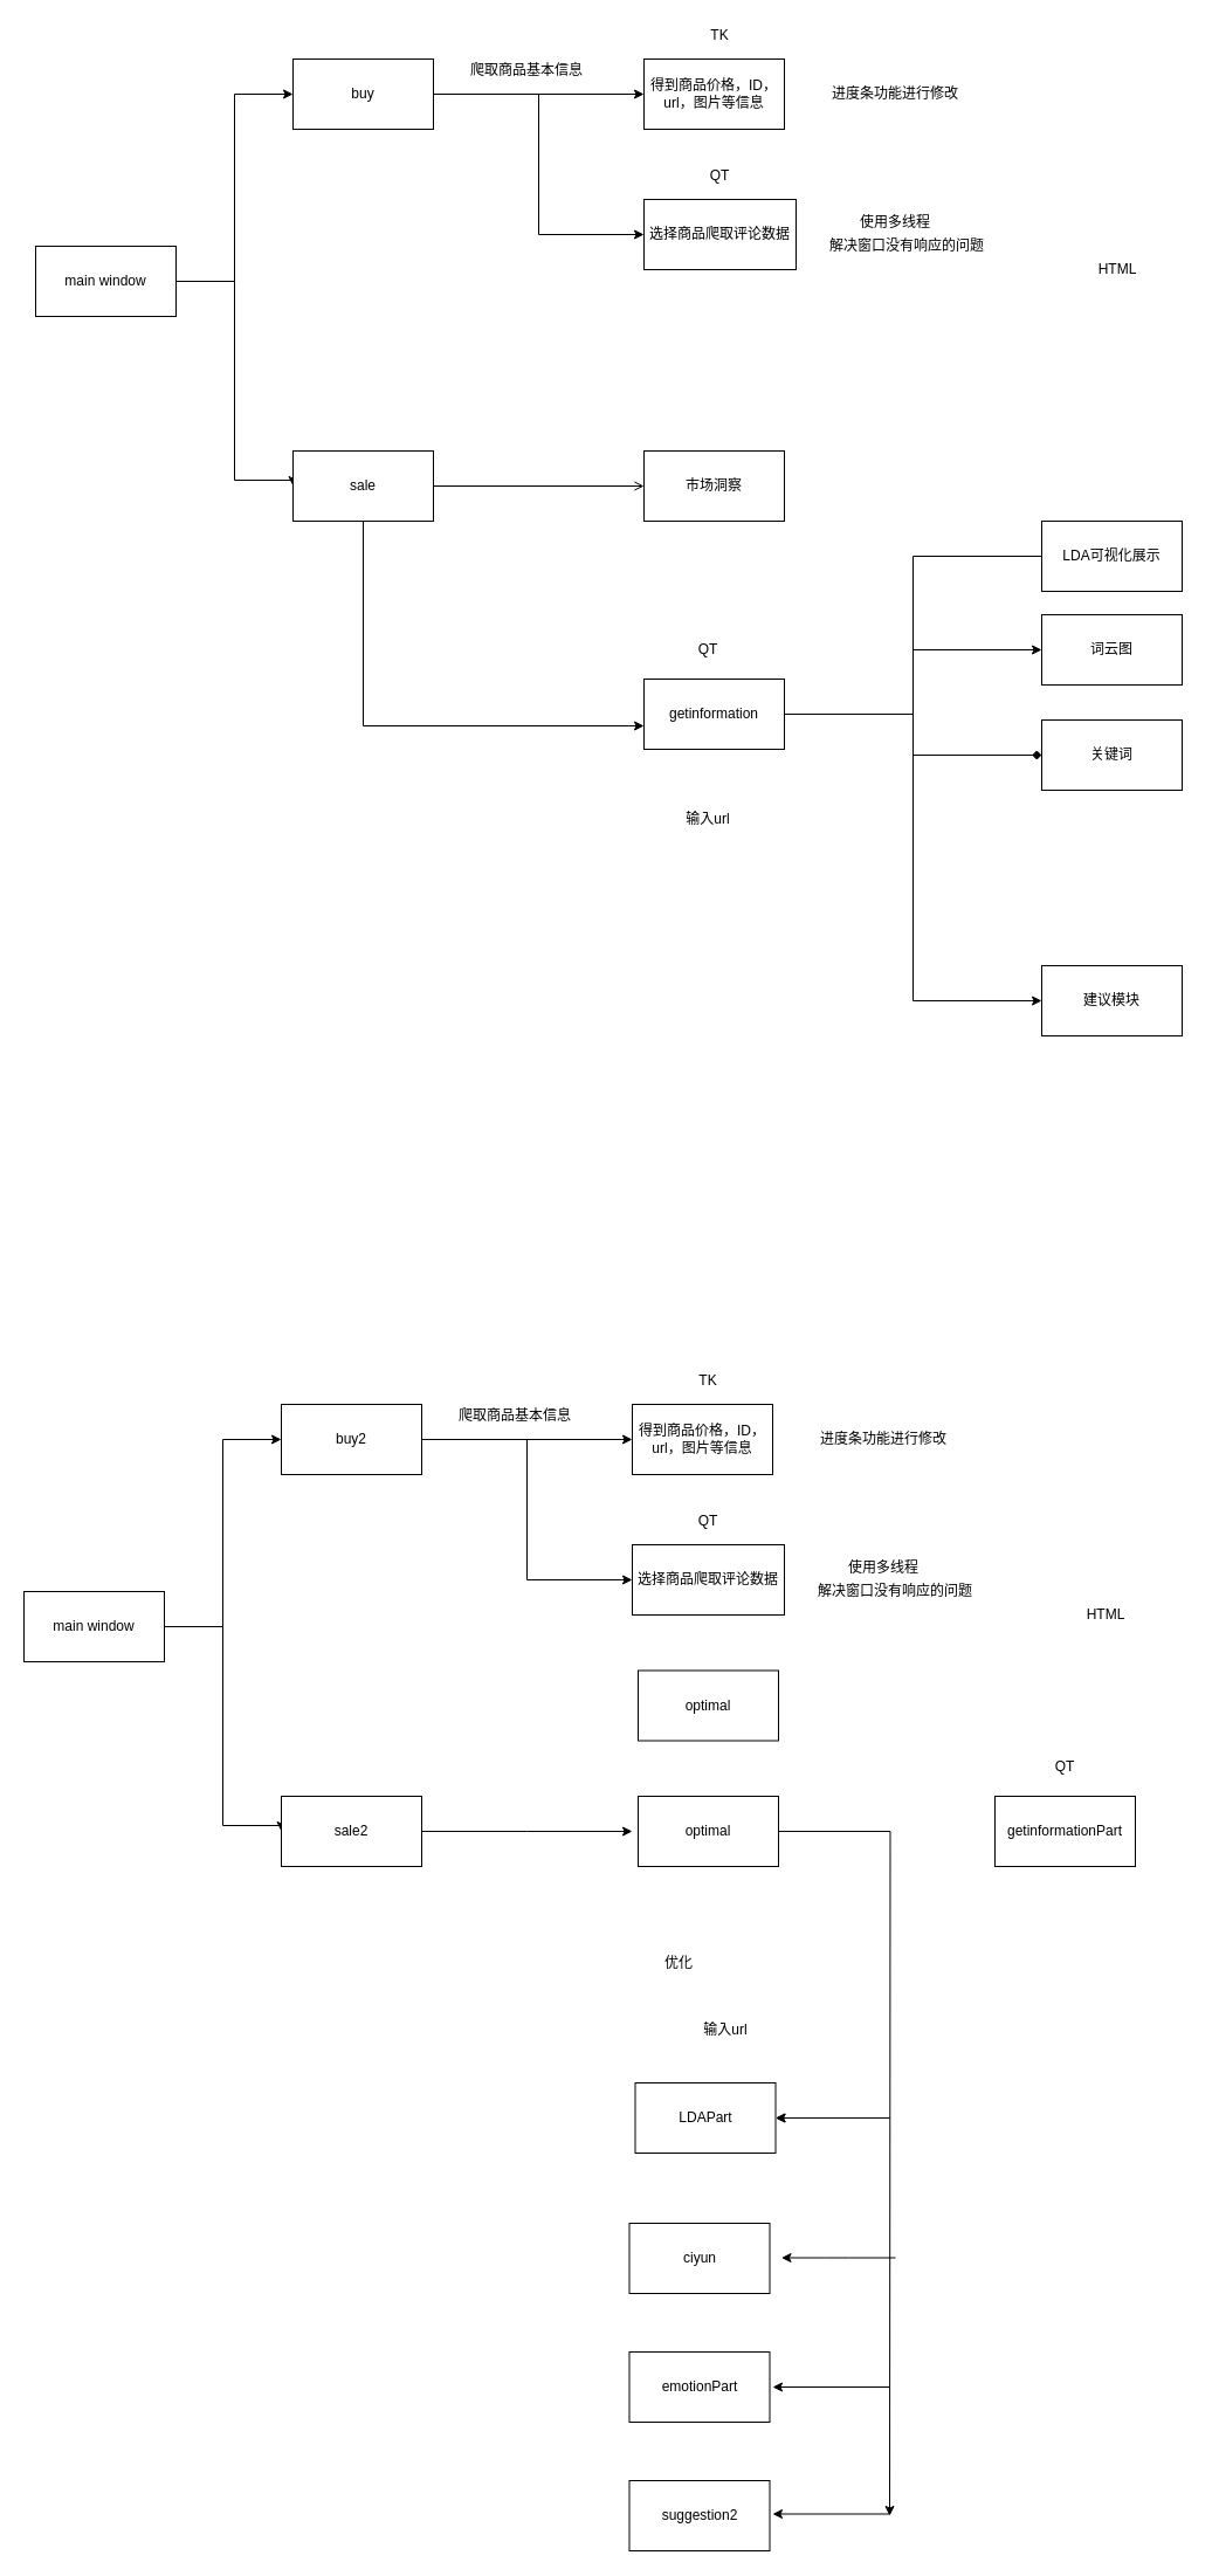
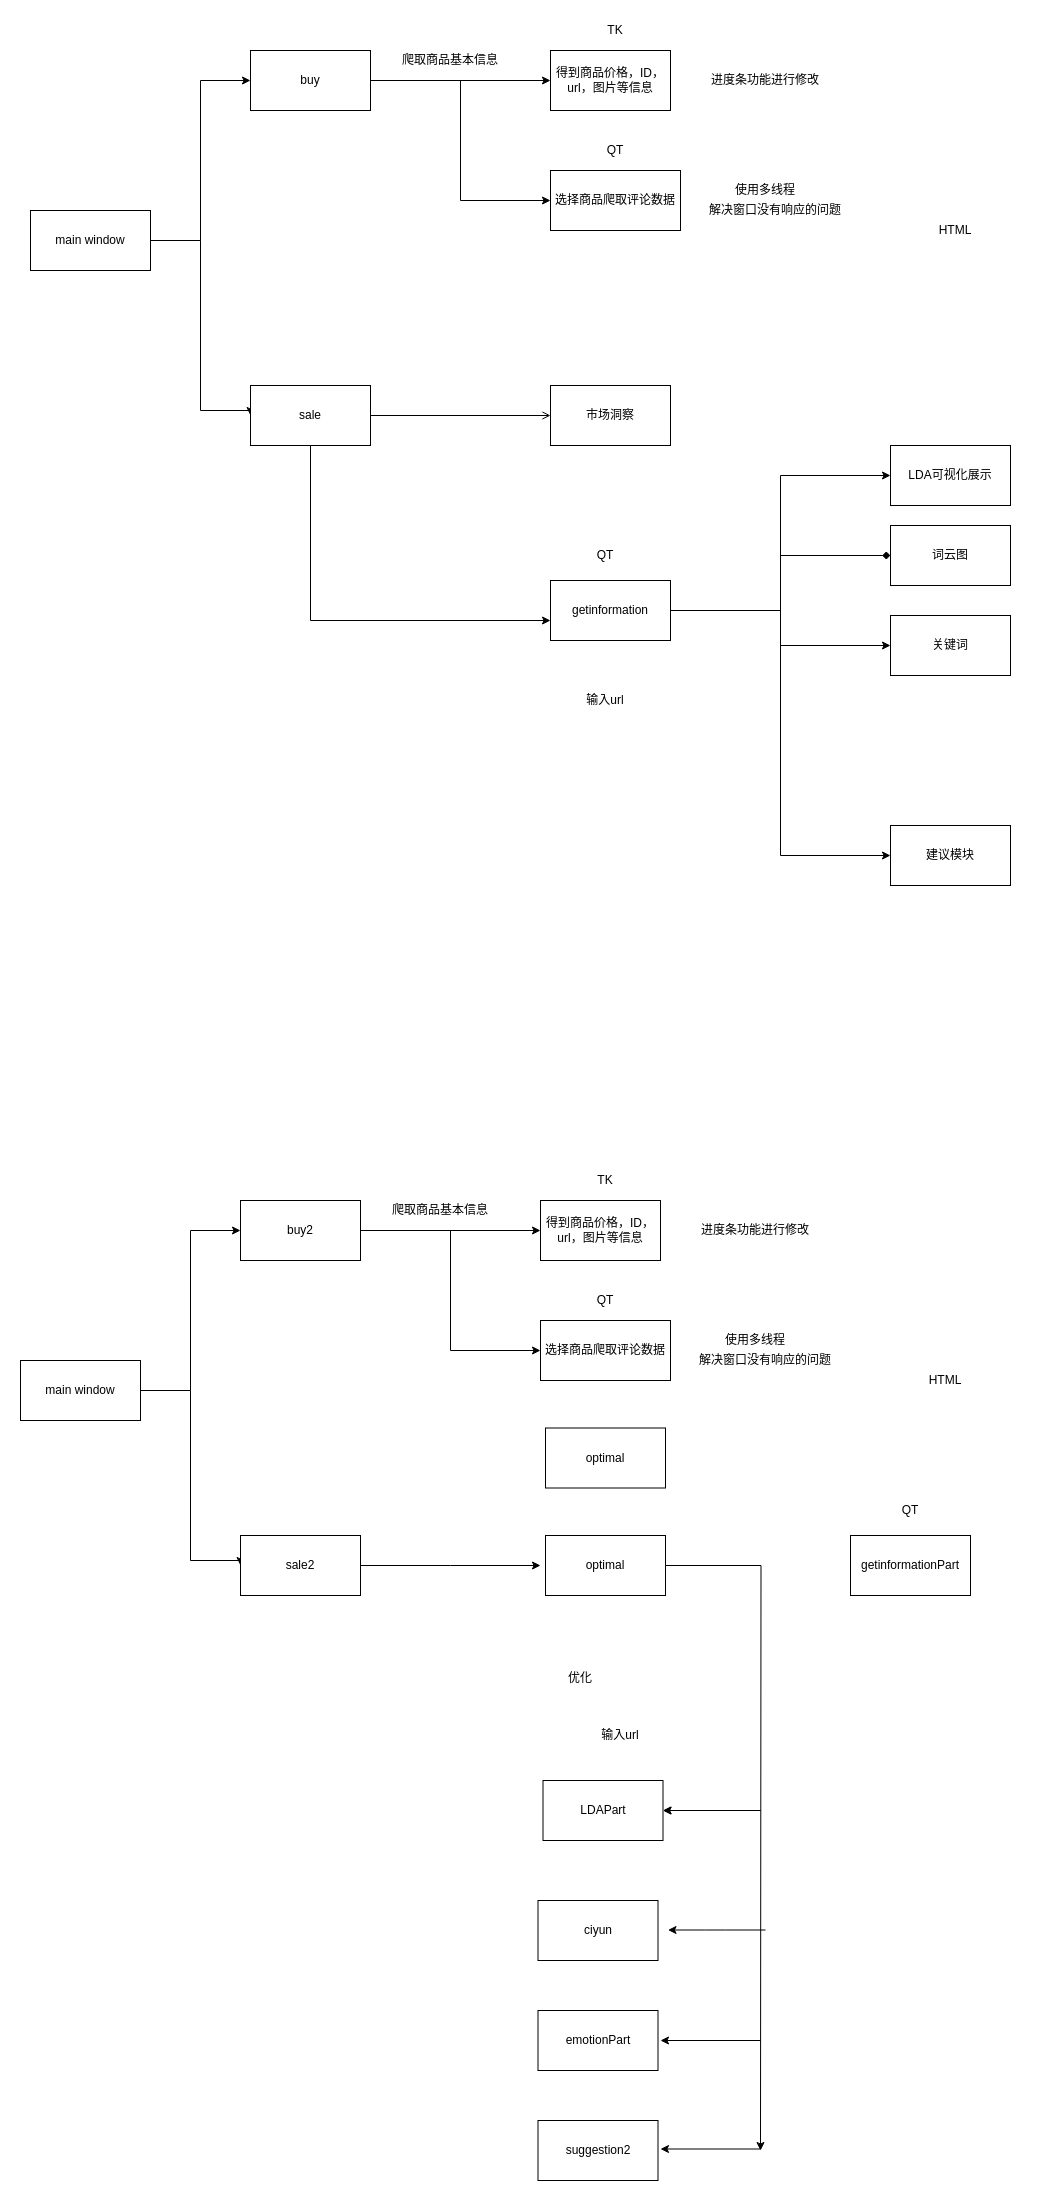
- <mxCell id="13" style="edgeStyle=orthogonalEdgeStyle;rounded=0;orthogonalLoop=1;jettySize=auto;html=1;entryX=0;entryY=0.5;entryDx=0;entryDy=0;endArrow=none;" parent="1" source="17" target="19" edge="1"><mxGeometry relative="1" as="geometry" /></mxCell>
+ <mxCell id="13" style="edgeStyle=orthogonalEdgeStyle;rounded=0;orthogonalLoop=1;jettySize=auto;html=1;entryX=0;entryY=0.5;entryDx=0;entryDy=0;" parent="1" source="17" target="19" edge="1"><mxGeometry relative="1" as="geometry" /></mxCell>
- <mxCell id="14" style="edgeStyle=orthogonalEdgeStyle;rounded=0;orthogonalLoop=1;jettySize=auto;html=1;entryX=0;entryY=0.5;entryDx=0;entryDy=0;" parent="1" source="17" target="20" edge="1"><mxGeometry relative="1" as="geometry" /></mxCell>
+ <mxCell id="14" style="edgeStyle=orthogonalEdgeStyle;rounded=0;orthogonalLoop=1;jettySize=auto;html=1;entryX=0;entryY=0.5;entryDx=0;entryDy=0;endArrow=diamond;" parent="1" source="17" target="20" edge="1"><mxGeometry relative="1" as="geometry" /></mxCell>
- <mxCell id="15" style="edgeStyle=orthogonalEdgeStyle;rounded=0;orthogonalLoop=1;jettySize=auto;html=1;entryX=0;entryY=0.5;entryDx=0;entryDy=0;endArrow=diamond;" parent="1" source="17" target="21" edge="1"><mxGeometry relative="1" as="geometry" /></mxCell>
+ <mxCell id="15" style="edgeStyle=orthogonalEdgeStyle;rounded=0;orthogonalLoop=1;jettySize=auto;html=1;entryX=0;entryY=0.5;entryDx=0;entryDy=0;" parent="1" source="17" target="21" edge="1"><mxGeometry relative="1" as="geometry" /></mxCell>
